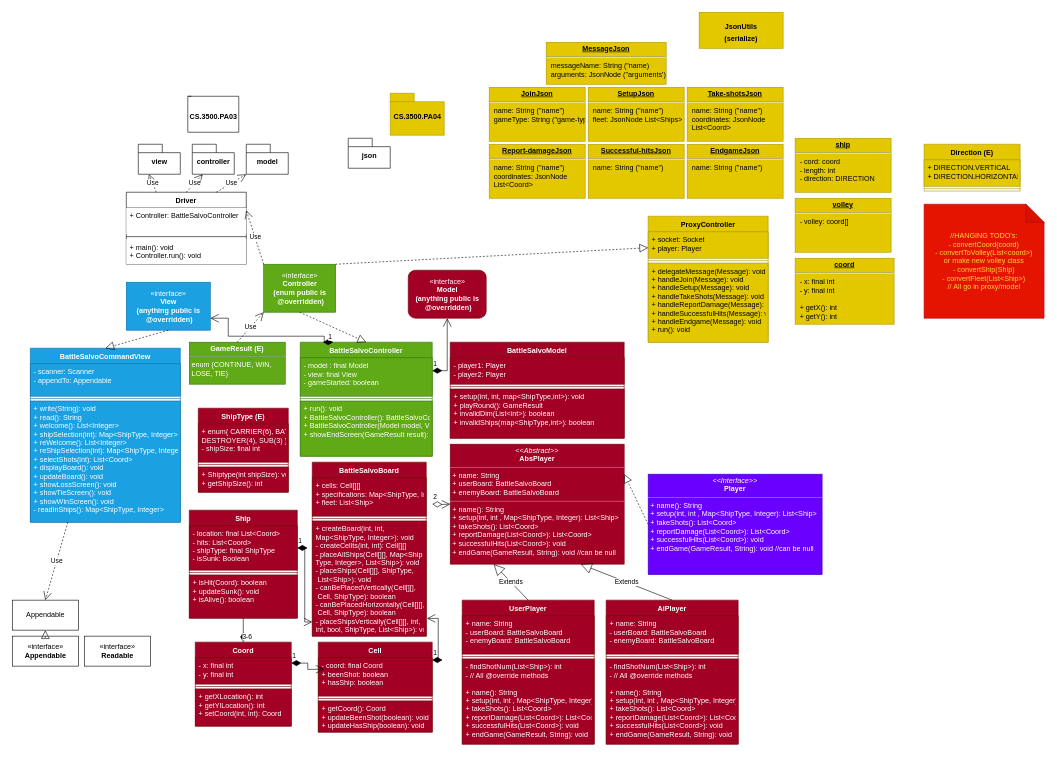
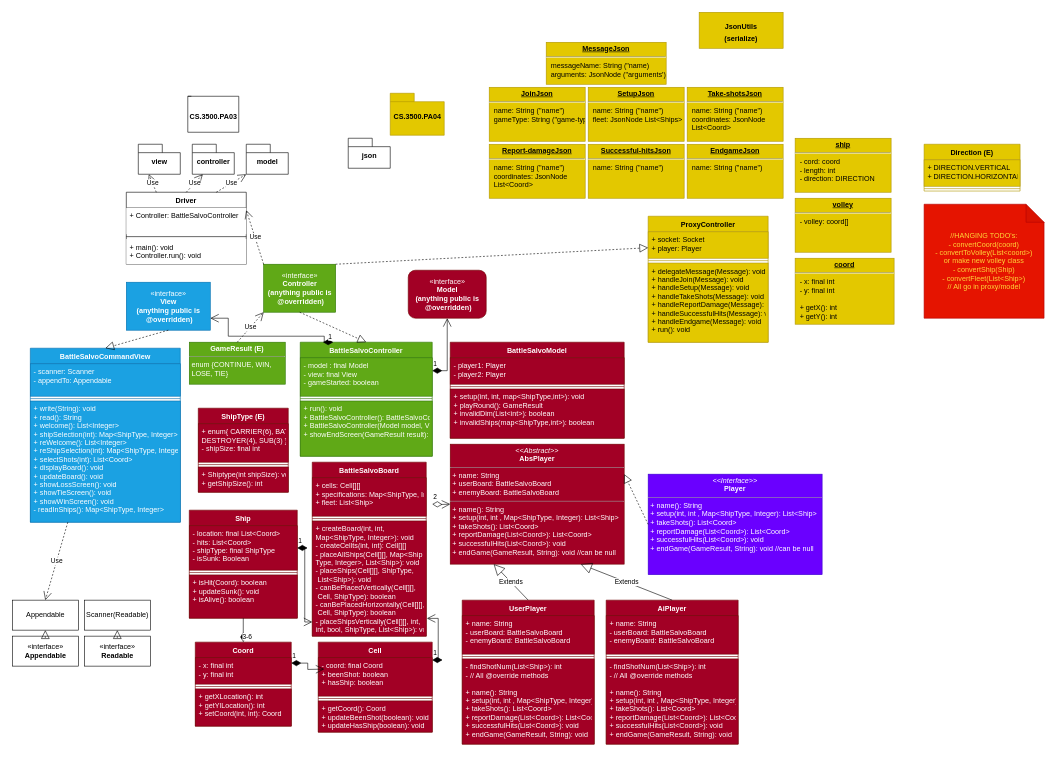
- <mxCell id="8" value="«interface»&lt;br&gt;&lt;b&gt;Controller&lt;br&gt;&lt;/b&gt;&lt;b&gt;(enum public is&lt;br&gt;&amp;nbsp;@overridden)&lt;/b&gt;&lt;b&gt;&lt;br&gt;&lt;/b&gt;" style="html=1;fillColor=#60a917;fontColor=#ffffff;strokeColor=#2D7600;" parent="1" vertex="1"><mxGeometry x="439" y="440" width="120" height="80" as="geometry" /></mxCell>
+ <mxCell id="8" value="«interface»&lt;br&gt;&lt;b&gt;Controller&lt;br&gt;&lt;/b&gt;&lt;b&gt;(anything public is&lt;br&gt;&amp;nbsp;@overridden)&lt;/b&gt;&lt;b&gt;&lt;br&gt;&lt;/b&gt;" style="html=1;fillColor=#60a917;fontColor=#ffffff;strokeColor=#2D7600;" parent="1" vertex="1"><mxGeometry x="439" y="440" width="120" height="80" as="geometry" /></mxCell>
+ <mxCell id="16" value="Scanner(Readable)" style="html=1;fillColor=default;gradientColor=none;" parent="1" vertex="1"><mxGeometry x="140" y="1000" width="110" height="50" as="geometry" /></mxCell>
+ <mxCell id="18" value="" style="endArrow=block;dashed=1;endFill=0;endSize=12;html=1;rounded=0;exitX=0.5;exitY=0;exitDx=0;exitDy=0;entryX=0.5;entryY=1;entryDx=0;entryDy=0;" parent="1" source="15" target="16" edge="1"><mxGeometry width="160" relative="1" as="geometry"><mxPoint x="310" y="790" as="sourcePoint" /><mxPoint x="470" y="790" as="targetPoint" /></mxGeometry></mxCell>
